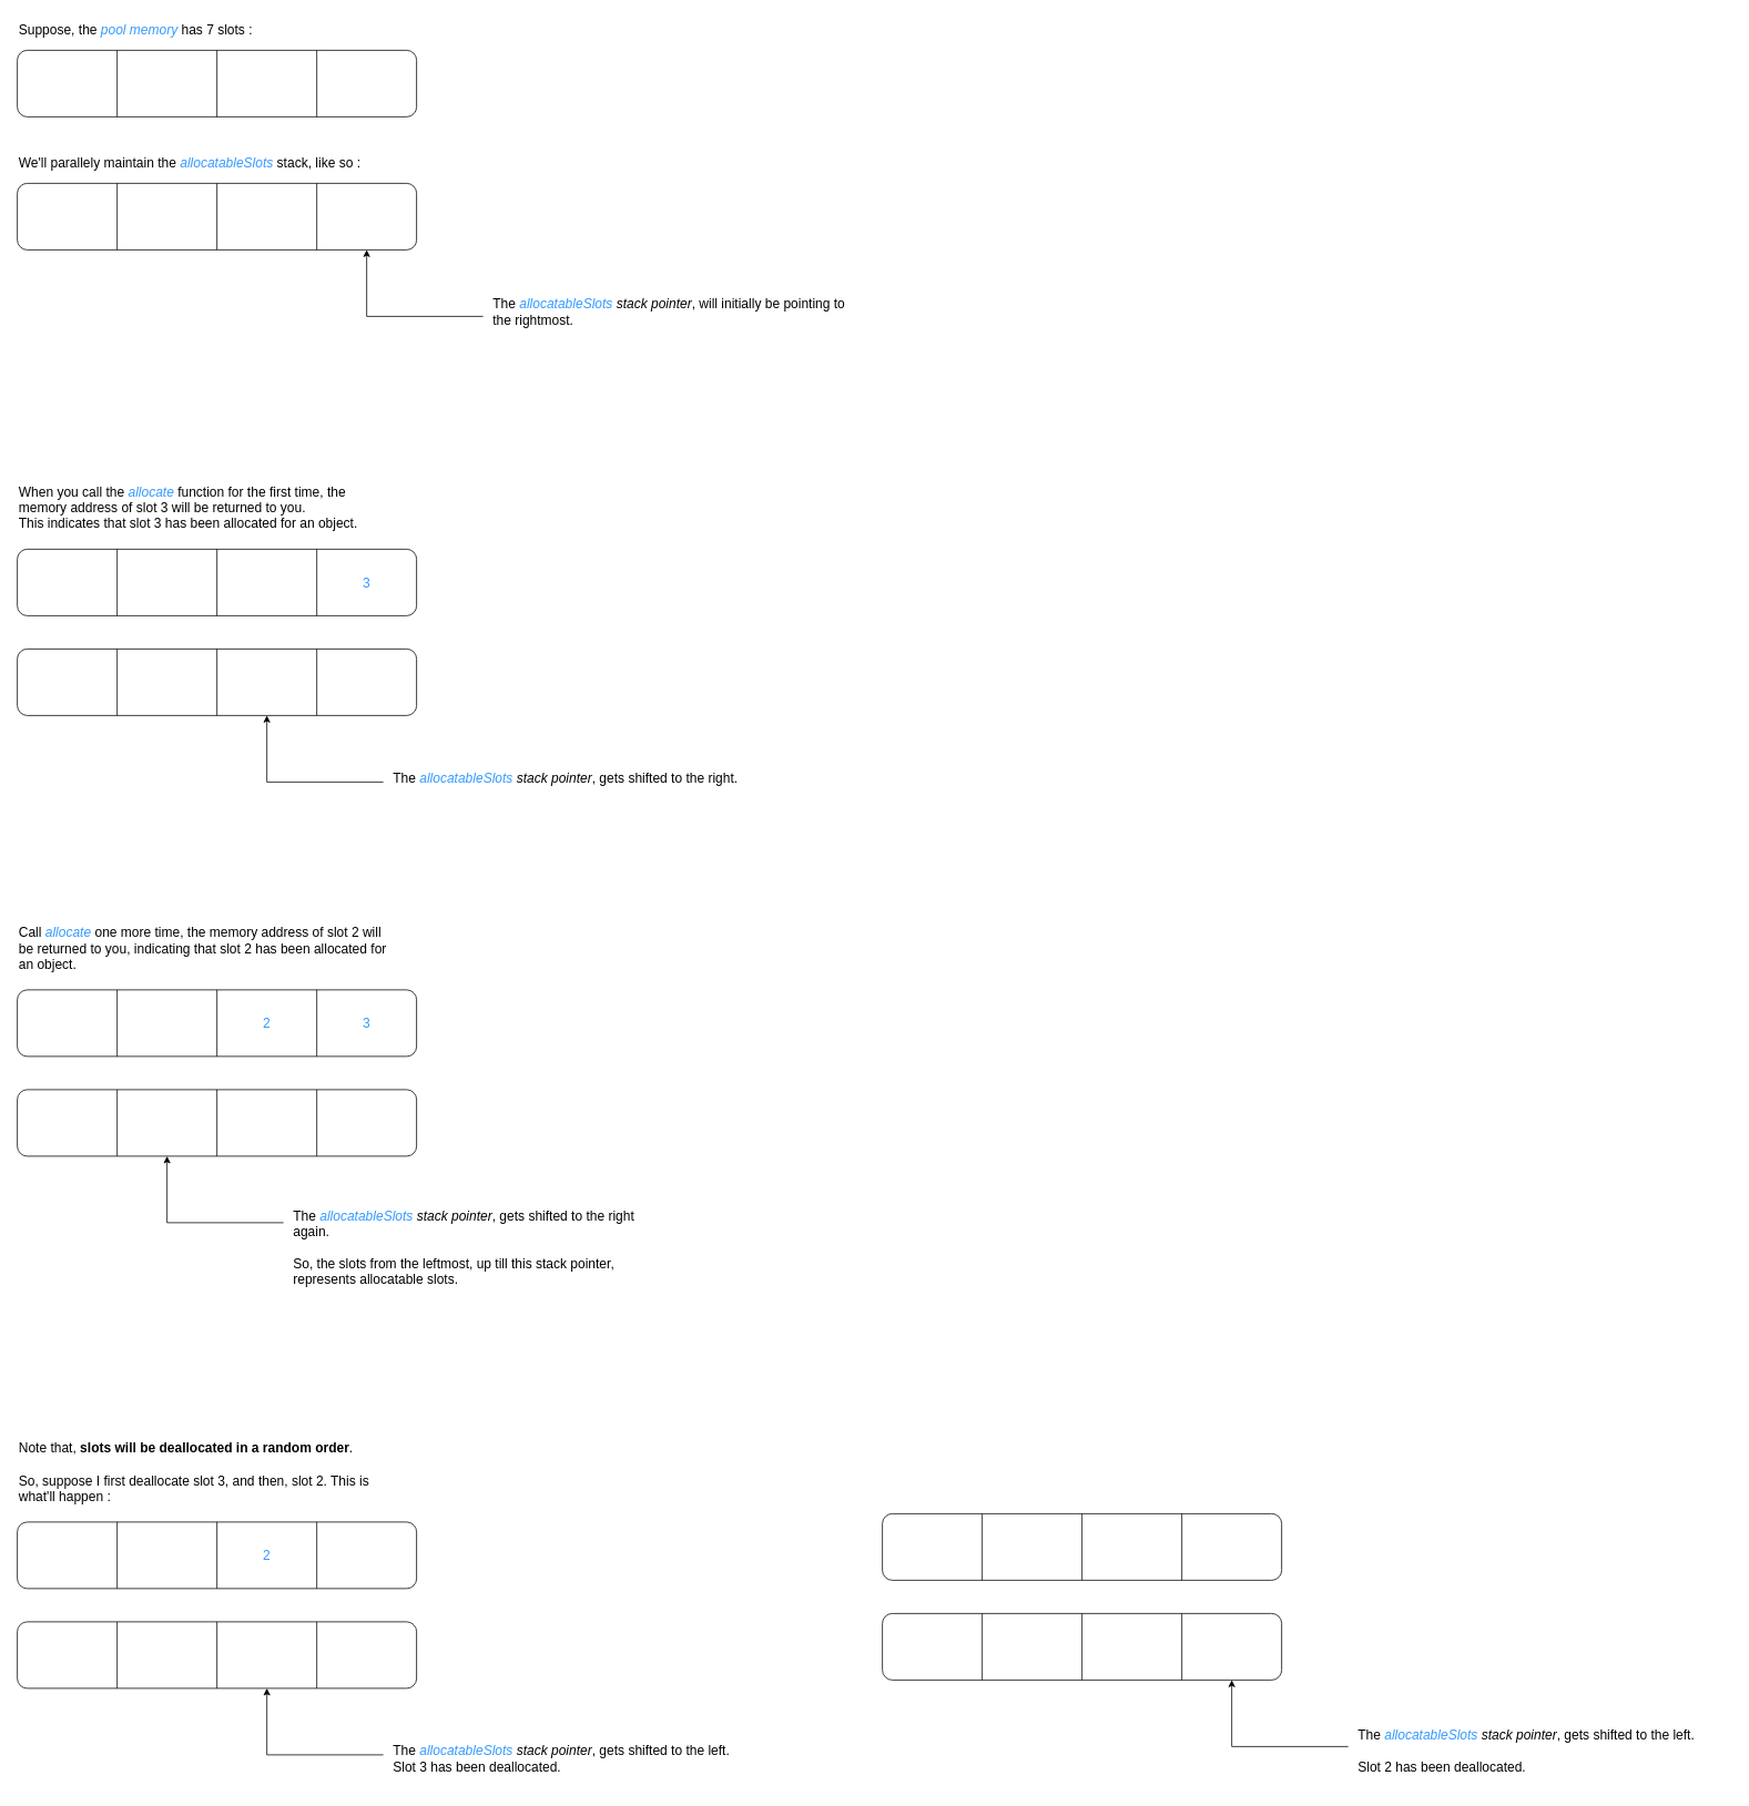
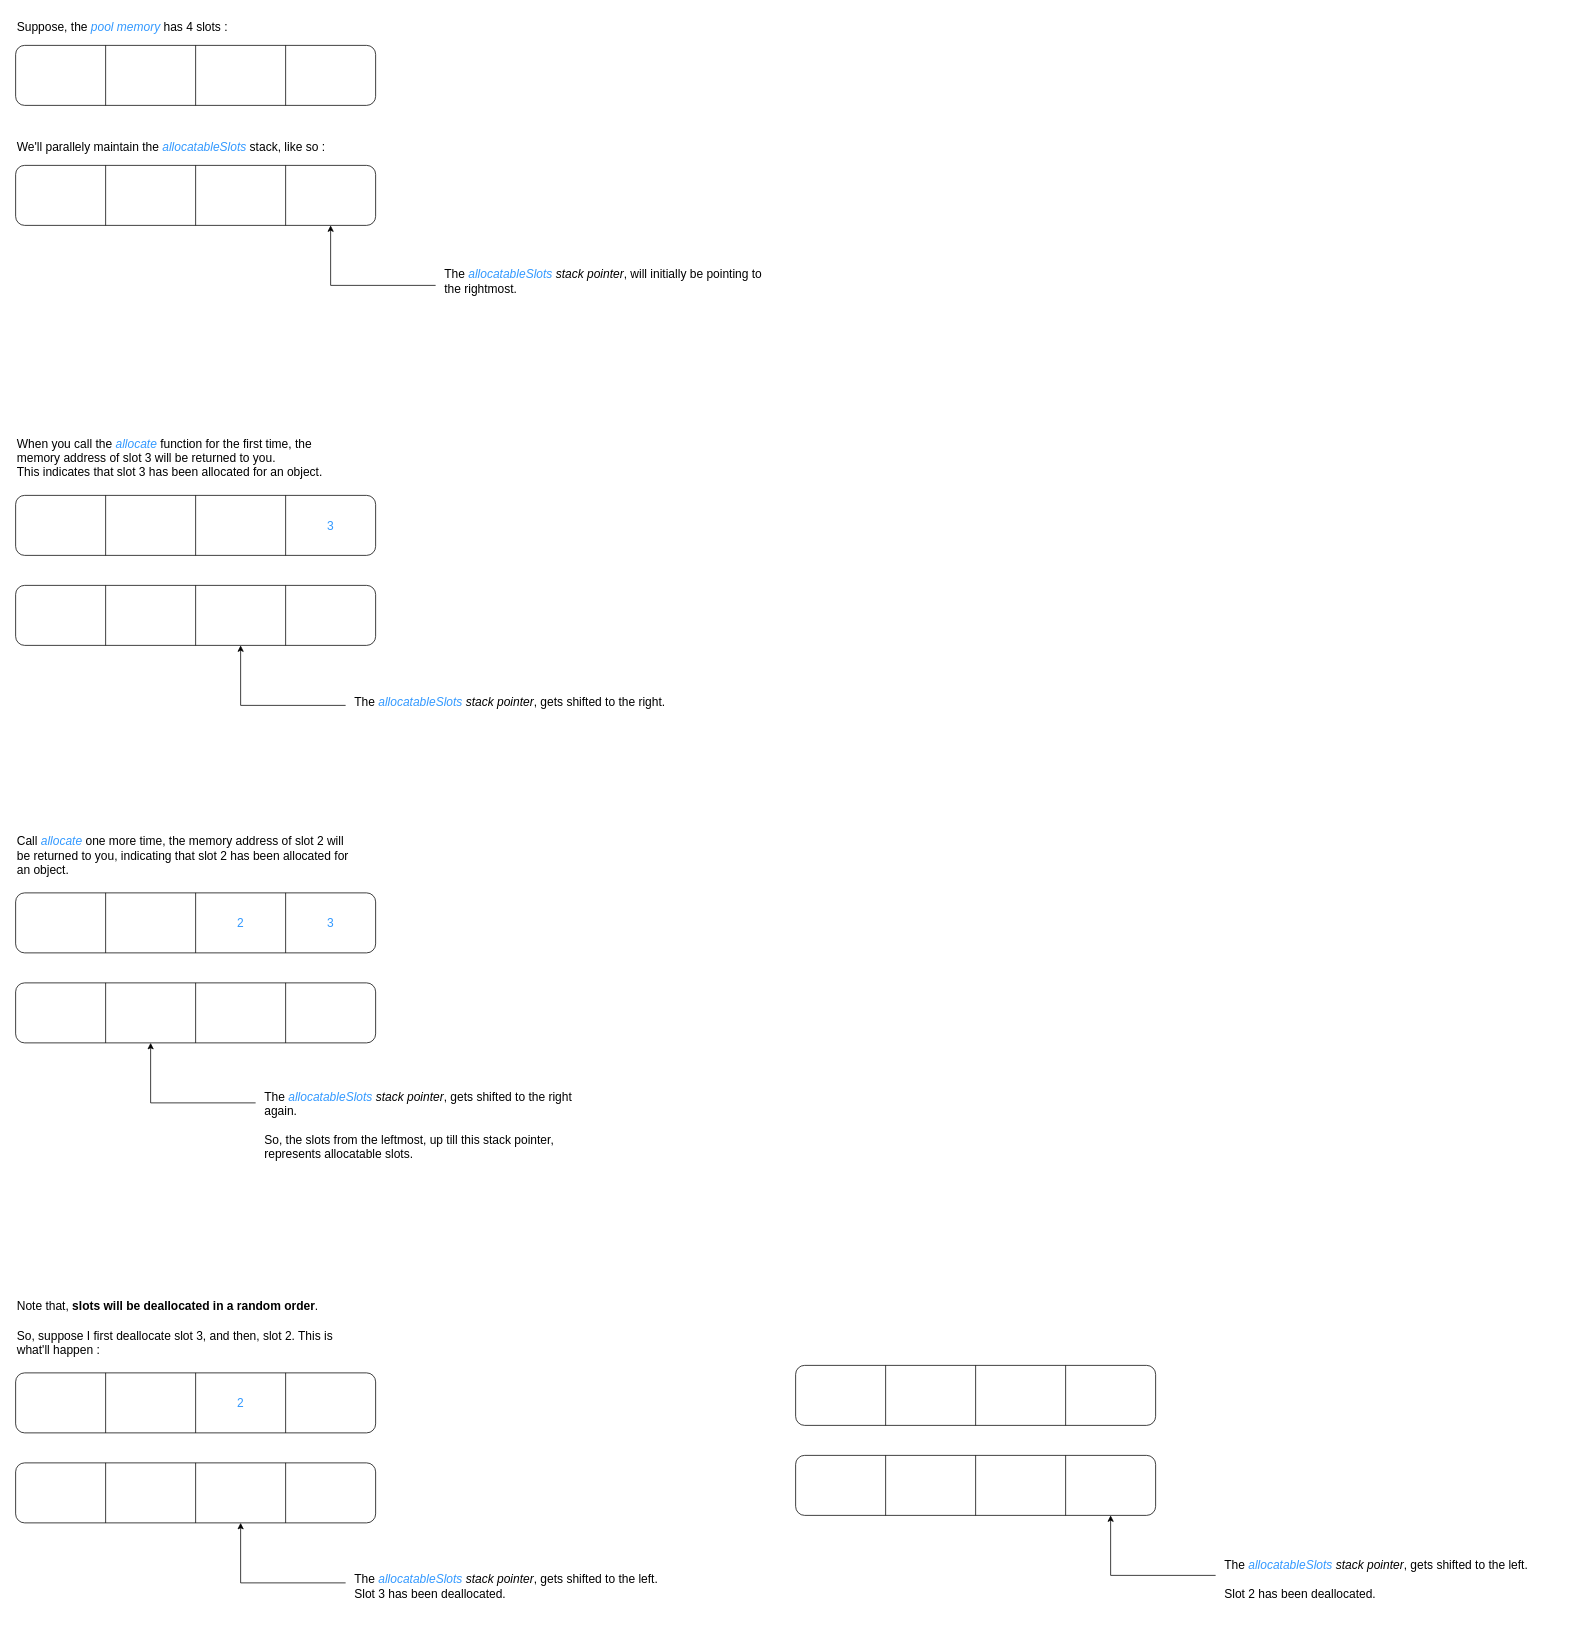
- <mxCell id="2" value="Suppose, the &lt;i&gt;&lt;font style=&quot;color: rgb(51, 153, 255);&quot;&gt;pool memory&lt;/font&gt;&lt;/i&gt; has 7 slots :" style="text;strokeColor=none;align=left;fillColor=none;html=1;verticalAlign=middle;whiteSpace=wrap;rounded=1;fontSize=16;" parent="1" vertex="1"><mxGeometry x="20" y="20" width="410" height="30" as="geometry" /></mxCell>
+ <mxCell id="2" value="Suppose, the &lt;i&gt;&lt;font style=&quot;color: rgb(51, 153, 255);&quot;&gt;pool memory&lt;/font&gt;&lt;/i&gt; has 4 slots :" style="text;strokeColor=none;align=left;fillColor=none;html=1;verticalAlign=middle;whiteSpace=wrap;rounded=1;fontSize=16;" parent="1" vertex="1"><mxGeometry x="20" y="20" width="410" height="30" as="geometry" /></mxCell>
